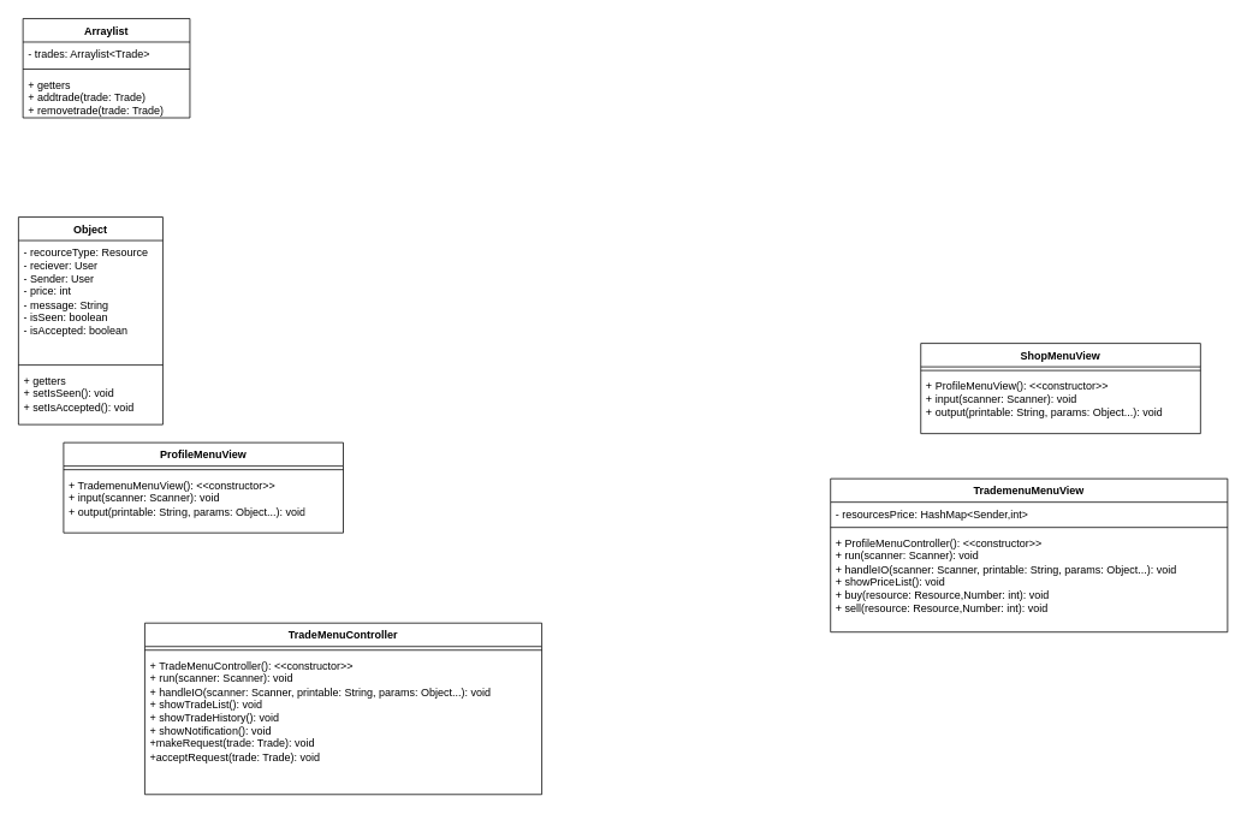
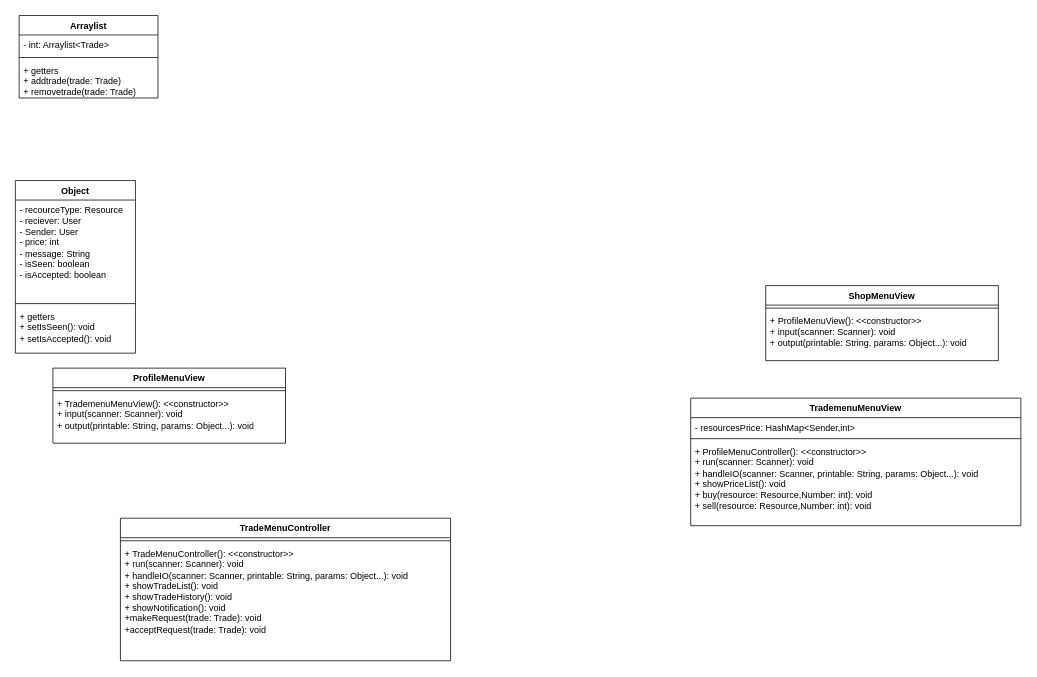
- <mxCell id="3" value="- trades: Arraylist&amp;lt;Trade&amp;gt;" style="text;strokeColor=none;fillColor=none;align=left;verticalAlign=top;spacingLeft=4;spacingRight=4;overflow=hidden;rotatable=0;points=[[0,0.5],[1,0.5]];portConstraint=eastwest;whiteSpace=wrap;html=1;" vertex="1" parent="2"><mxGeometry y="26" width="185" height="26" as="geometry" /></mxCell>
+ <mxCell id="3" value="- int: Arraylist&amp;lt;Trade&amp;gt;" style="text;strokeColor=none;fillColor=none;align=left;verticalAlign=top;spacingLeft=4;spacingRight=4;overflow=hidden;rotatable=0;points=[[0,0.5],[1,0.5]];portConstraint=eastwest;whiteSpace=wrap;html=1;" vertex="1" parent="2"><mxGeometry y="26" width="185" height="26" as="geometry" /></mxCell>
